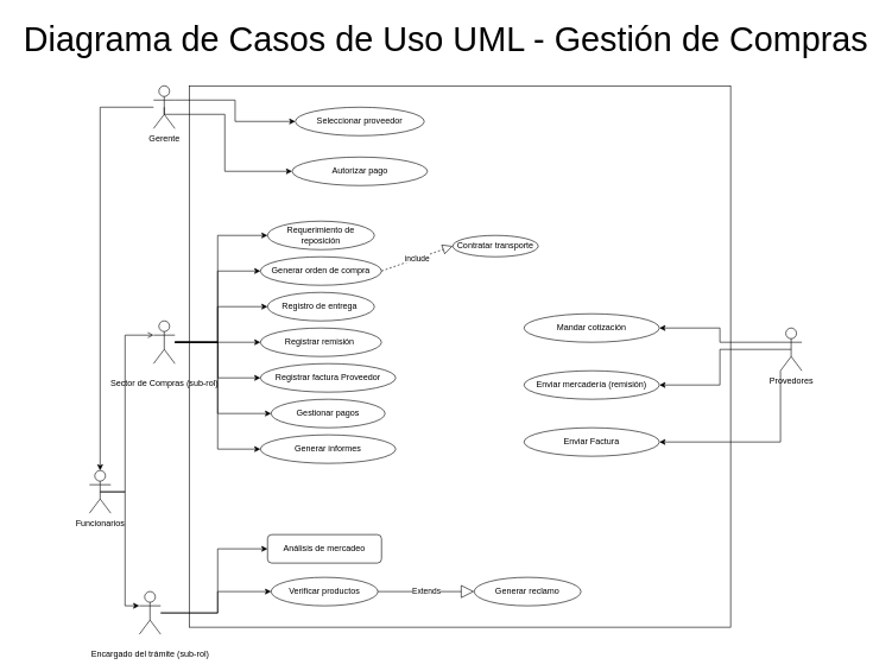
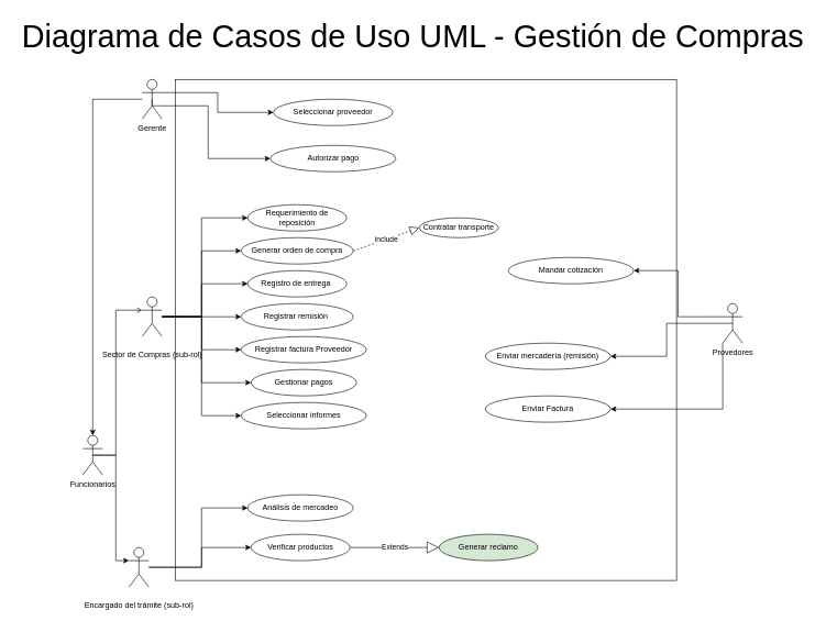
- <mxCell id="22" value="Mandar cotización" style="ellipse;whiteSpace=wrap;html=1;" vertex="1" parent="1"><mxGeometry x="735" y="440" width="190" height="40" as="geometry" /></mxCell>
+ <mxCell id="22" value="Mandar cotización" style="ellipse;whiteSpace=wrap;html=1;" vertex="1" parent="1"><mxGeometry x="770" y="390" width="190" height="40" as="geometry" /></mxCell>
- <mxCell id="19" value="Generar informes" style="ellipse;whiteSpace=wrap;html=1;" vertex="1" parent="1"><mxGeometry x="365" y="610" width="190" height="40" as="geometry" /></mxCell>
+ <mxCell id="19" value="Seleccionar informes" style="ellipse;whiteSpace=wrap;html=1;" vertex="1" parent="1"><mxGeometry x="365" y="610" width="190" height="40" as="geometry" /></mxCell>
- <mxCell id="12" value="Análisis de mercadeo" style="whiteSpace=wrap;html=1;rounded=1;" vertex="1" parent="1"><mxGeometry x="375" y="750" width="160" height="40" as="geometry" /></mxCell>
+ <mxCell id="12" value="Análisis de mercadeo" style="ellipse;whiteSpace=wrap;html=1;" vertex="1" parent="1"><mxGeometry x="375" y="750" width="160" height="40" as="geometry" /></mxCell>
- <mxCell id="26" value="Generar reclamo" style="ellipse;whiteSpace=wrap;html=1;" vertex="1" parent="1"><mxGeometry x="665" y="810" width="150" height="40" as="geometry" /></mxCell>
+ <mxCell id="26" value="Generar reclamo" style="ellipse;whiteSpace=wrap;html=1;fillColor=#d5e8d4;" vertex="1" parent="1"><mxGeometry x="665" y="810" width="150" height="40" as="geometry" /></mxCell>
